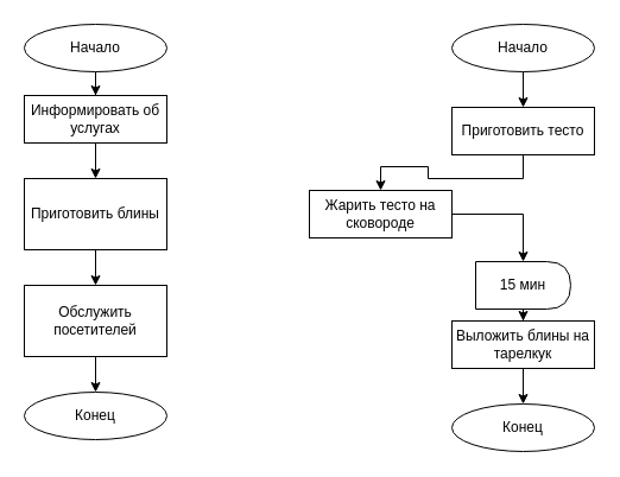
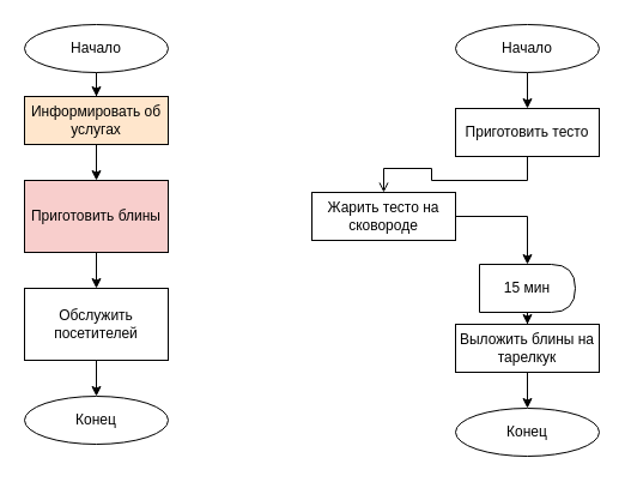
- <mxCell id="6" value="Информировать об услугах" style="rounded=0;whiteSpace=wrap;html=1;" vertex="1" parent="1"><mxGeometry x="20" y="80" width="120" height="40" as="geometry" /></mxCell>
+ <mxCell id="6" value="Информировать об услугах" style="rounded=0;whiteSpace=wrap;html=1;fillColor=#ffe6cc;" vertex="1" parent="1"><mxGeometry x="20" y="80" width="120" height="40" as="geometry" /></mxCell>
- <mxCell id="13" style="edgeStyle=orthogonalEdgeStyle;rounded=0;orthogonalLoop=1;jettySize=auto;html=1;entryX=0.5;entryY=0;entryDx=0;entryDy=0;" edge="1" parent="1" source="14" target="16"><mxGeometry relative="1" as="geometry" /></mxCell>
+ <mxCell id="13" style="edgeStyle=orthogonalEdgeStyle;rounded=0;orthogonalLoop=1;jettySize=auto;html=1;entryX=0.5;entryY=0;entryDx=0;entryDy=0;endArrow=open;" edge="1" parent="1" source="14" target="16"><mxGeometry relative="1" as="geometry" /></mxCell>
- <mxCell id="8" value="Приготовить блины" style="rounded=0;whiteSpace=wrap;html=1;" vertex="1" parent="1"><mxGeometry x="20" y="150" width="120" height="60" as="geometry" /></mxCell>
+ <mxCell id="8" value="Приготовить блины" style="rounded=0;whiteSpace=wrap;html=1;fillColor=#f8cecc;" vertex="1" parent="1"><mxGeometry x="20" y="150" width="120" height="60" as="geometry" /></mxCell>
